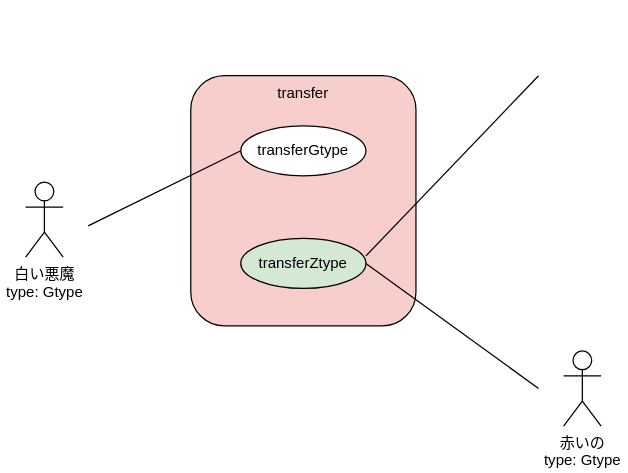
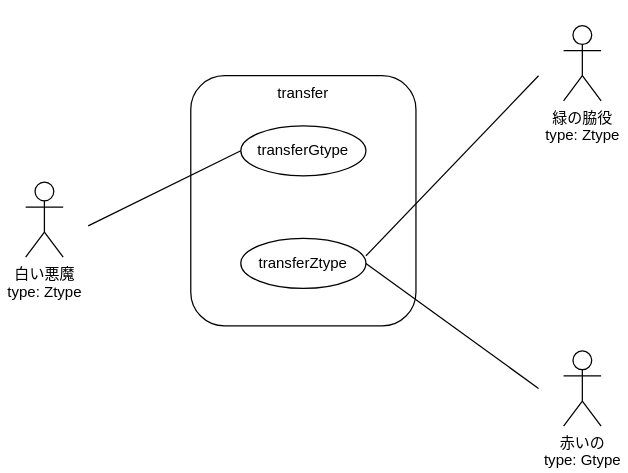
+ <mxCell id="4" value="緑の脇役&lt;br&gt;type: Ztype" style="shape=umlActor;verticalLabelPosition=bottom;verticalAlign=top;html=1;outlineConnect=0;" parent="1" vertex="1"><mxGeometry x="450" y="20" width="30" height="60" as="geometry" /></mxCell>
- <mxCell id="2" value="transfer" style="rounded=1;whiteSpace=wrap;html=1;verticalAlign=top;fillColor=#f8cecc;" vertex="1" parent="1"><mxGeometry x="152" y="60" width="180" height="200" as="geometry" /></mxCell>
+ <mxCell id="2" value="transfer" style="rounded=1;whiteSpace=wrap;html=1;verticalAlign=top;" vertex="1" parent="1"><mxGeometry x="152" y="60" width="180" height="200" as="geometry" /></mxCell>
- <mxCell id="7" value="transferZtype" style="ellipse;whiteSpace=wrap;html=1;verticalAlign=middle;fillColor=#d5e8d4;" parent="1" vertex="1"><mxGeometry x="192" y="190" width="100" height="40" as="geometry" /></mxCell>
+ <mxCell id="7" value="transferZtype" style="ellipse;whiteSpace=wrap;html=1;verticalAlign=middle;" parent="1" vertex="1"><mxGeometry x="192" y="190" width="100" height="40" as="geometry" /></mxCell>
- <mxCell id="3" value="白い悪魔&lt;br&gt;type: Gtype" style="shape=umlActor;verticalLabelPosition=bottom;verticalAlign=top;html=1;outlineConnect=0;" parent="1" vertex="1"><mxGeometry x="20" y="145" width="30" height="60" as="geometry" /></mxCell>
+ <mxCell id="3" value="白い悪魔&lt;br&gt;type: Ztype" style="shape=umlActor;verticalLabelPosition=bottom;verticalAlign=top;html=1;outlineConnect=0;" parent="1" vertex="1"><mxGeometry x="20" y="145" width="30" height="60" as="geometry" /></mxCell>
